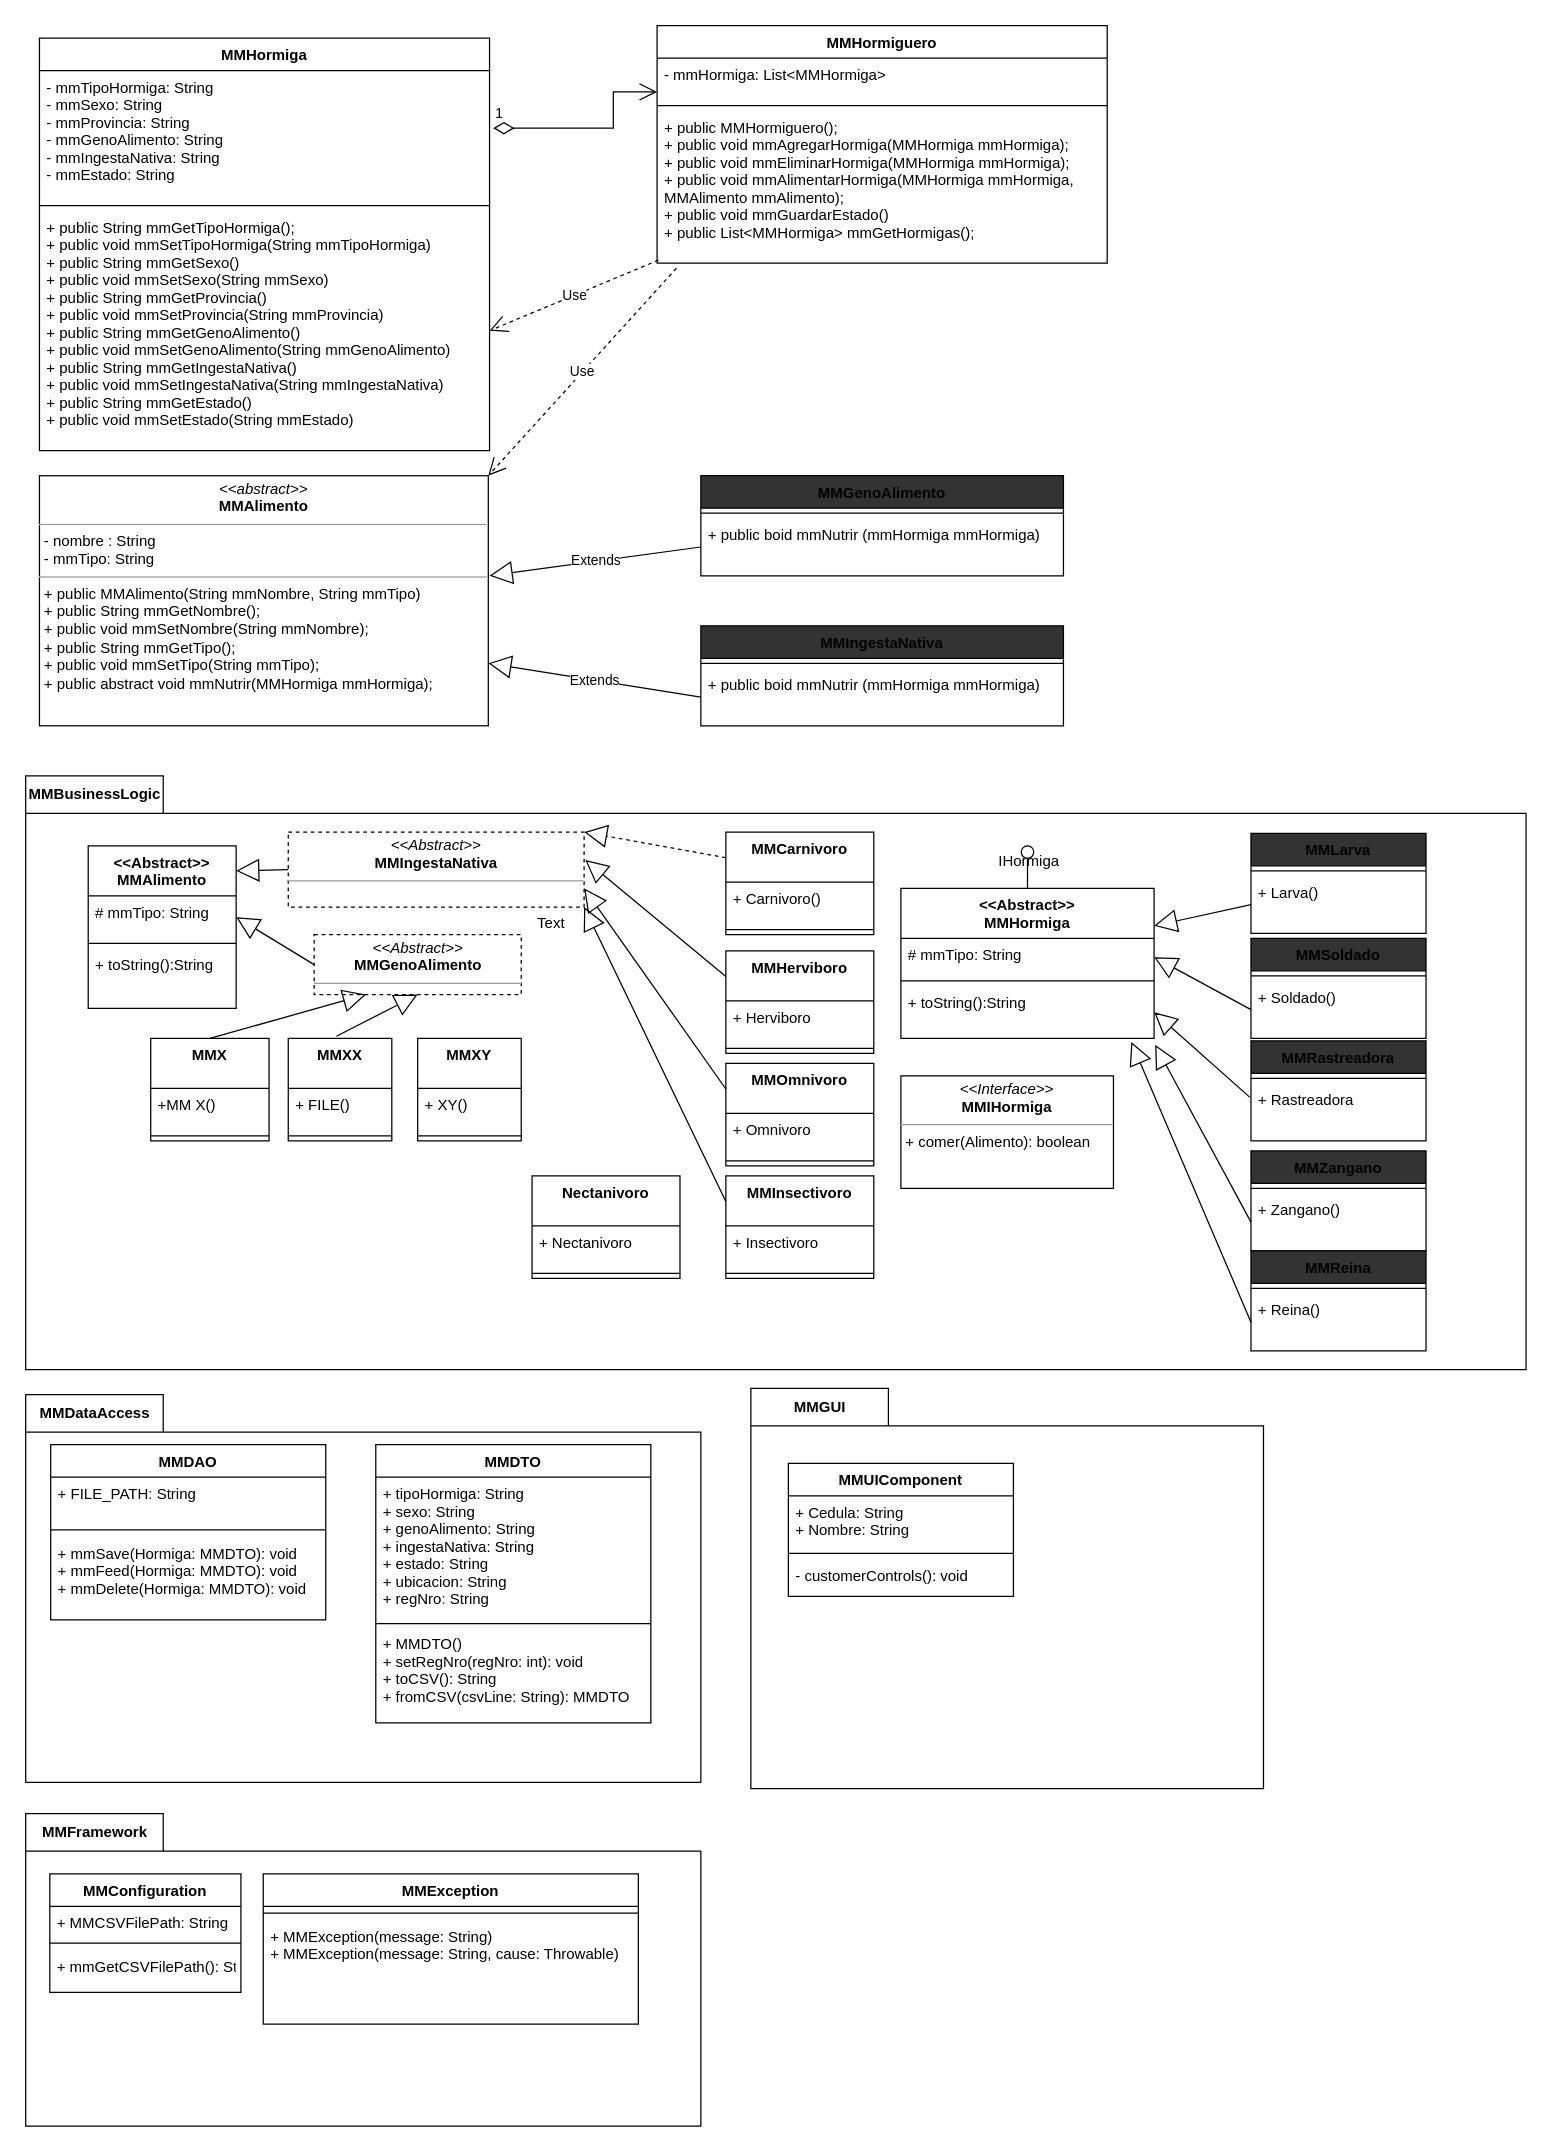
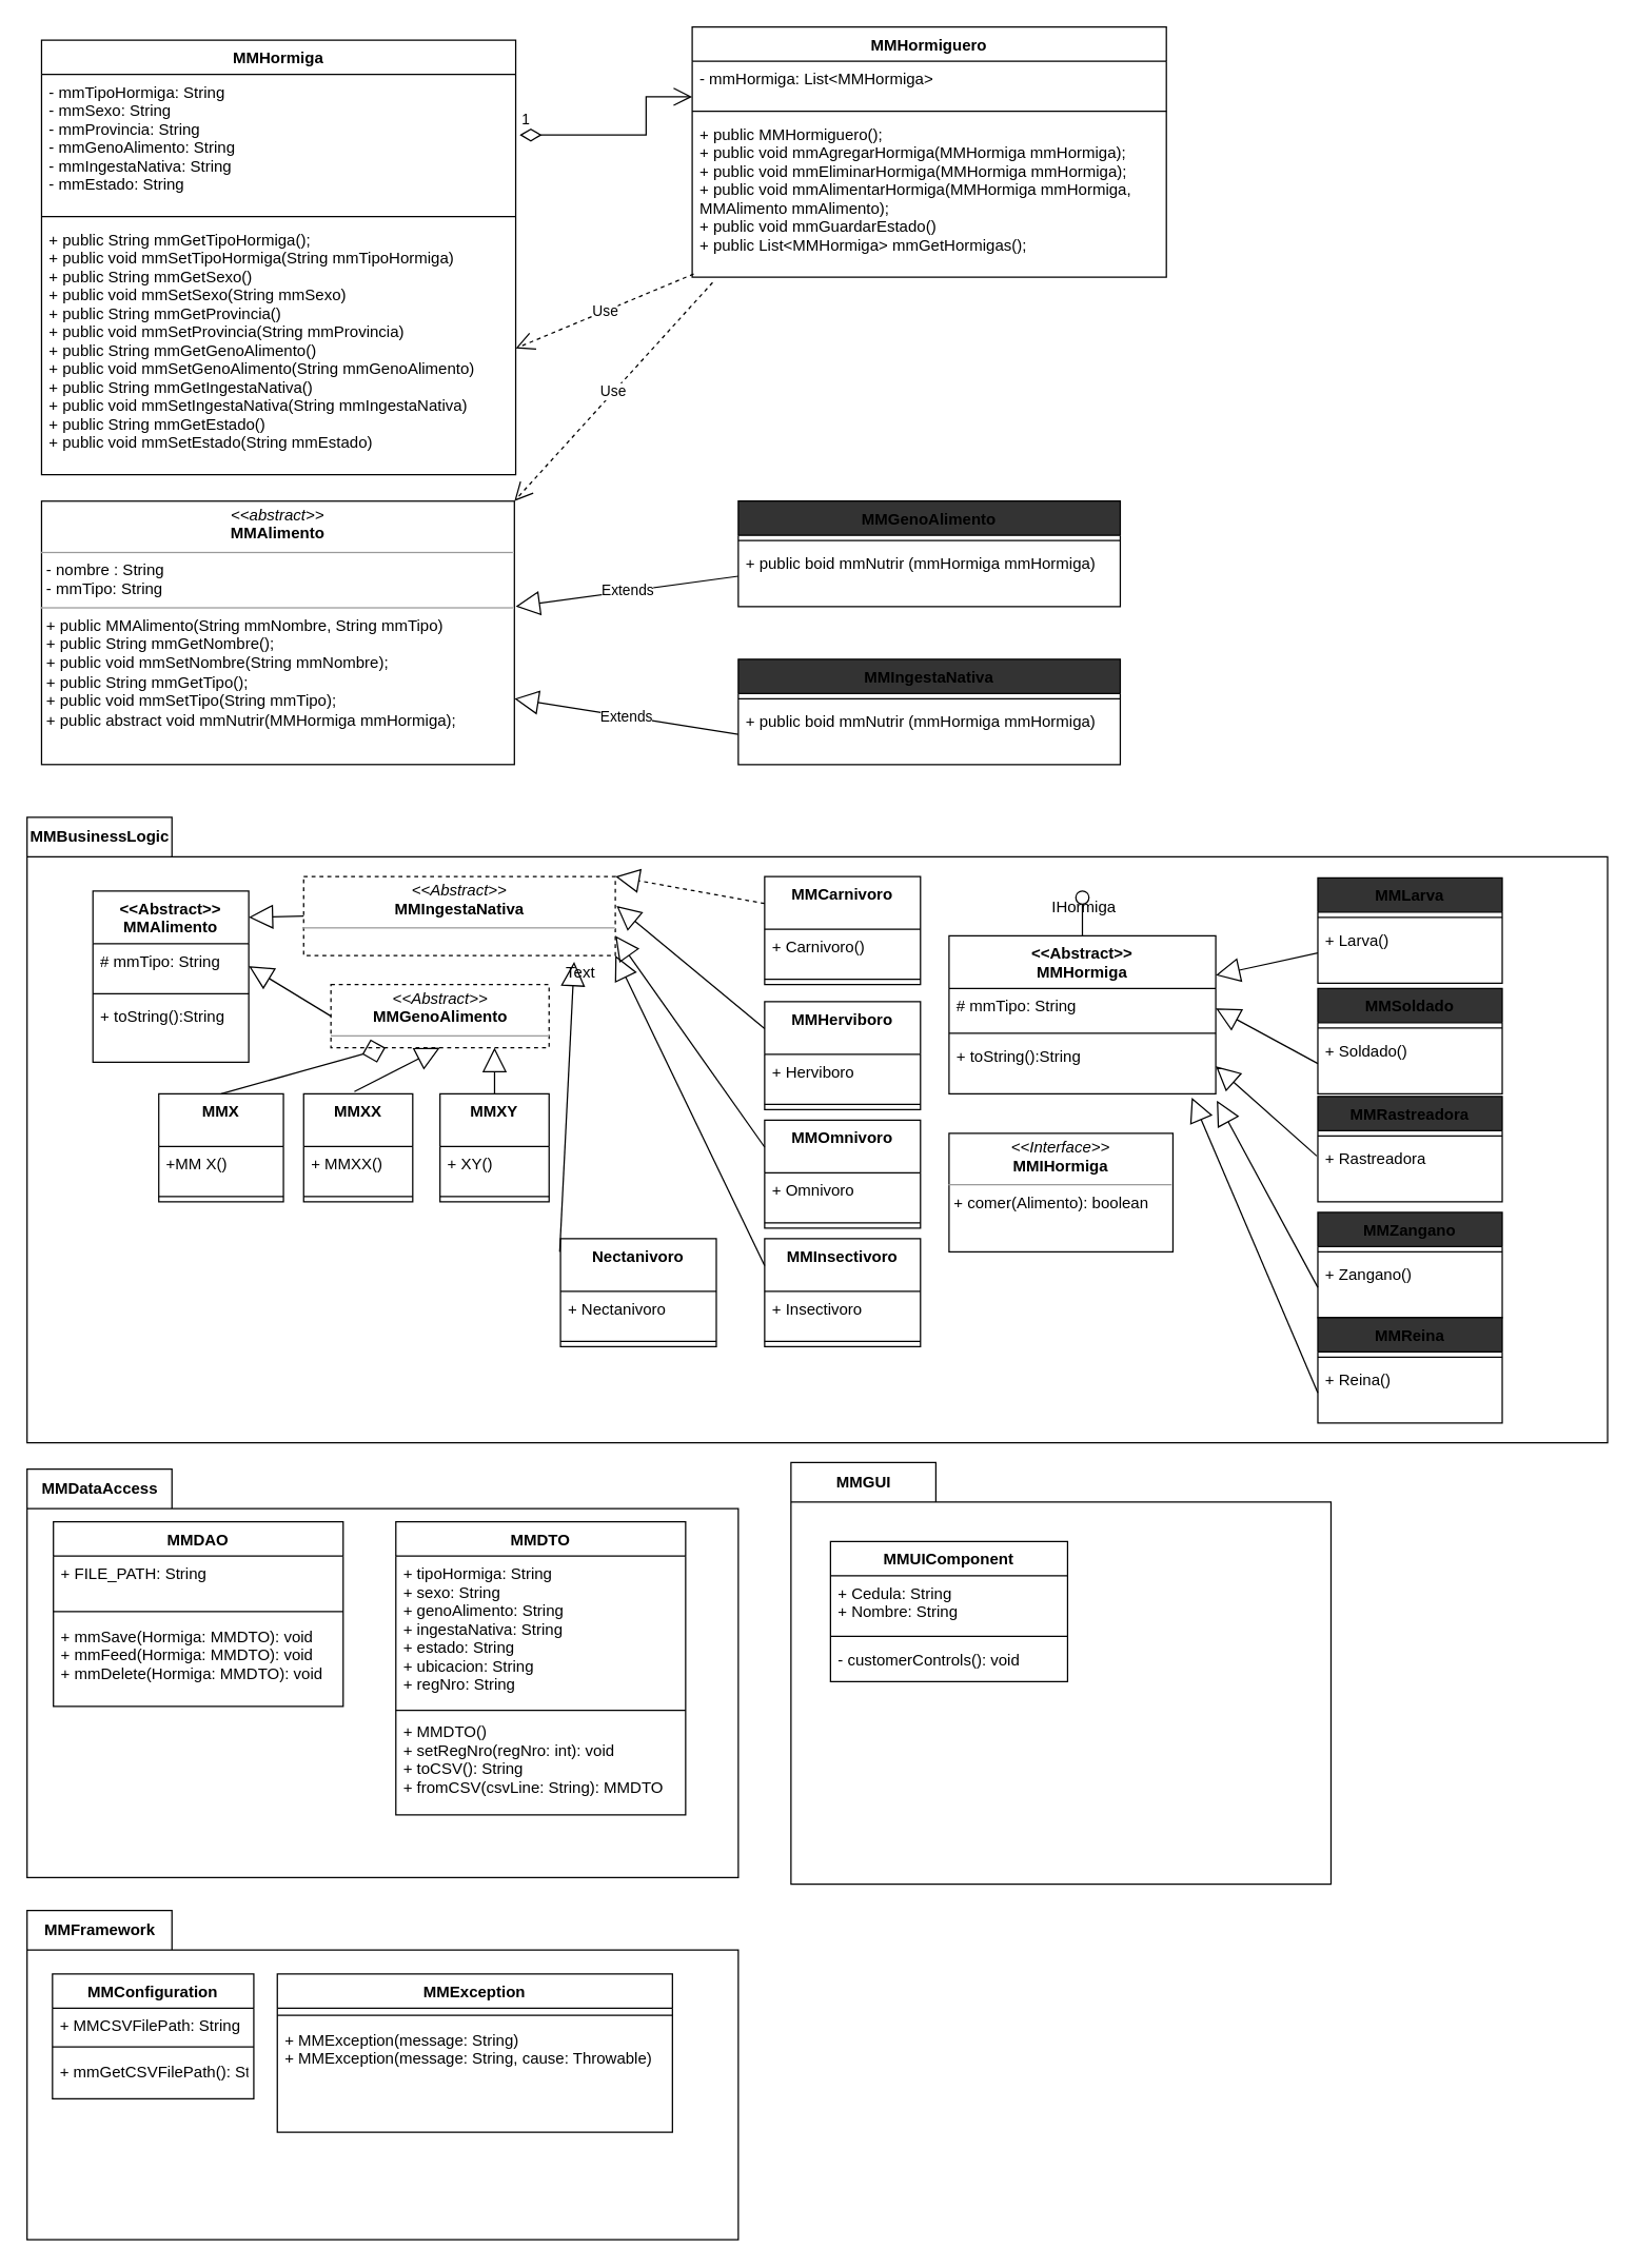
- <mxCell id="47" value="" style="endArrow=block;endSize=16;endFill=0;html=1;exitX=0.5;exitY=0;exitDx=0;exitDy=0;entryX=0.25;entryY=1;entryDx=0;entryDy=0;" parent="28" source="38" target="31" edge="1"><mxGeometry x="-0.273" y="2" width="160" relative="1" as="geometry"><mxPoint x="319.437" y="249" as="sourcePoint" /><mxPoint x="212.958" y="196" as="targetPoint" /><Array as="points" /><mxPoint as="offset" /></mxGeometry></mxCell>
+ <mxCell id="47" value="" style="endArrow=diamond;endSize=16;endFill=0;html=1;exitX=0.5;exitY=0;exitDx=0;exitDy=0;entryX=0.25;entryY=1;entryDx=0;entryDy=0;" parent="28" source="38" target="31" edge="1"><mxGeometry x="-0.273" y="2" width="160" relative="1" as="geometry"><mxPoint x="319.437" y="249" as="sourcePoint" /><mxPoint x="212.958" y="196" as="targetPoint" /><Array as="points" /><mxPoint as="offset" /></mxGeometry></mxCell>
+ <mxCell id="49" value="" style="endArrow=block;endSize=16;endFill=0;html=1;exitX=0.5;exitY=0;exitDx=0;exitDy=0;entryX=0.75;entryY=1;entryDx=0;entryDy=0;" parent="28" source="44" target="31" edge="1"><mxGeometry x="-0.273" y="2" width="160" relative="1" as="geometry"><mxPoint x="686.197" y="269" as="sourcePoint" /><mxPoint x="579.718" y="216" as="targetPoint" /><Array as="points" /><mxPoint as="offset" /></mxGeometry></mxCell>
+ <mxCell id="69" value="" style="endArrow=block;endSize=16;endFill=0;html=1;exitX=-0.005;exitY=0.122;exitDx=0;exitDy=0;entryX=0.868;entryY=1.08;entryDx=0;entryDy=0;entryPerimeter=0;exitPerimeter=0;" parent="28" source="62" target="30" edge="1"><mxGeometry x="-0.273" y="2" width="160" relative="1" as="geometry"><mxPoint x="875.493" y="336.5" as="sourcePoint" /><mxPoint x="567.887" y="136" as="targetPoint" /><Array as="points" /><mxPoint as="offset" /></mxGeometry></mxCell>
- <mxCell id="42" value="+ FILE()" style="text;strokeColor=none;fillColor=none;align=left;verticalAlign=top;spacingLeft=4;spacingRight=4;overflow=hidden;rotatable=0;points=[[0,0.5],[1,0.5]];portConstraint=eastwest;" parent="41" vertex="1"><mxGeometry y="40" width="82.817" height="34" as="geometry" /></mxCell>
+ <mxCell id="42" value="+ MMXX()" style="text;strokeColor=none;fillColor=none;align=left;verticalAlign=top;spacingLeft=4;spacingRight=4;overflow=hidden;rotatable=0;points=[[0,0.5],[1,0.5]];portConstraint=eastwest;" parent="41" vertex="1"><mxGeometry y="40" width="82.817" height="34" as="geometry" /></mxCell>
